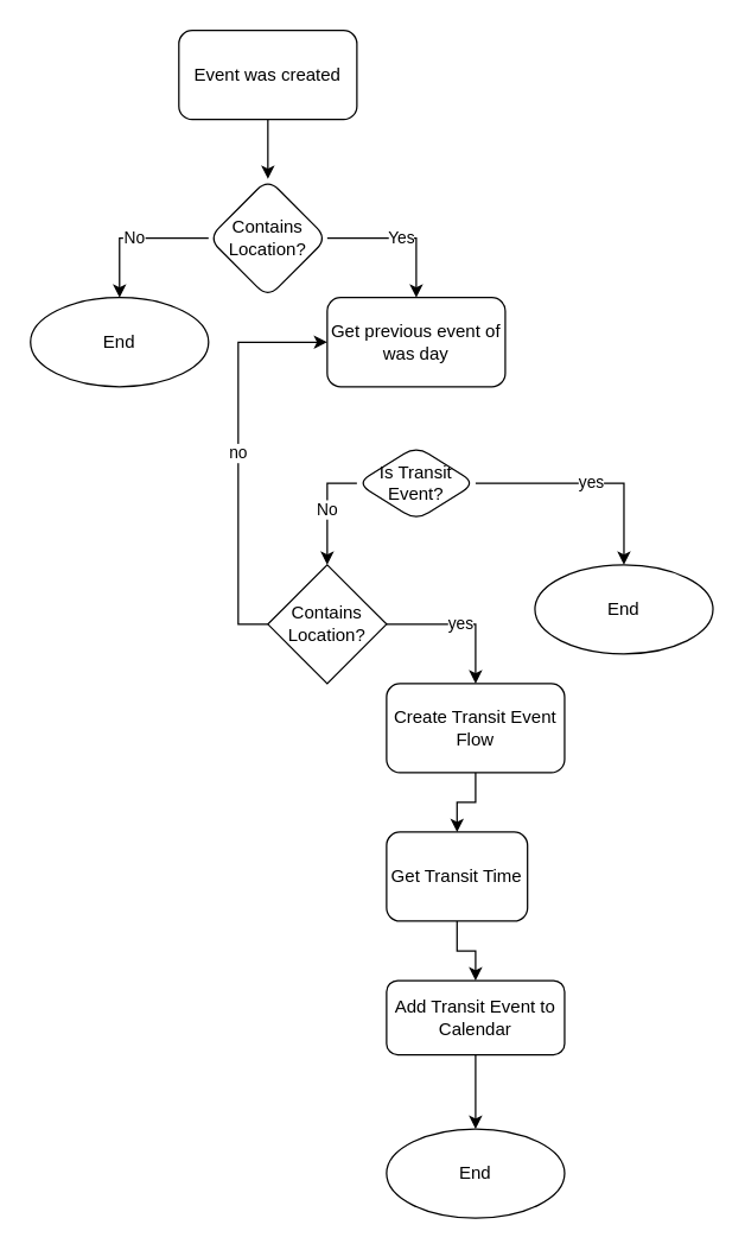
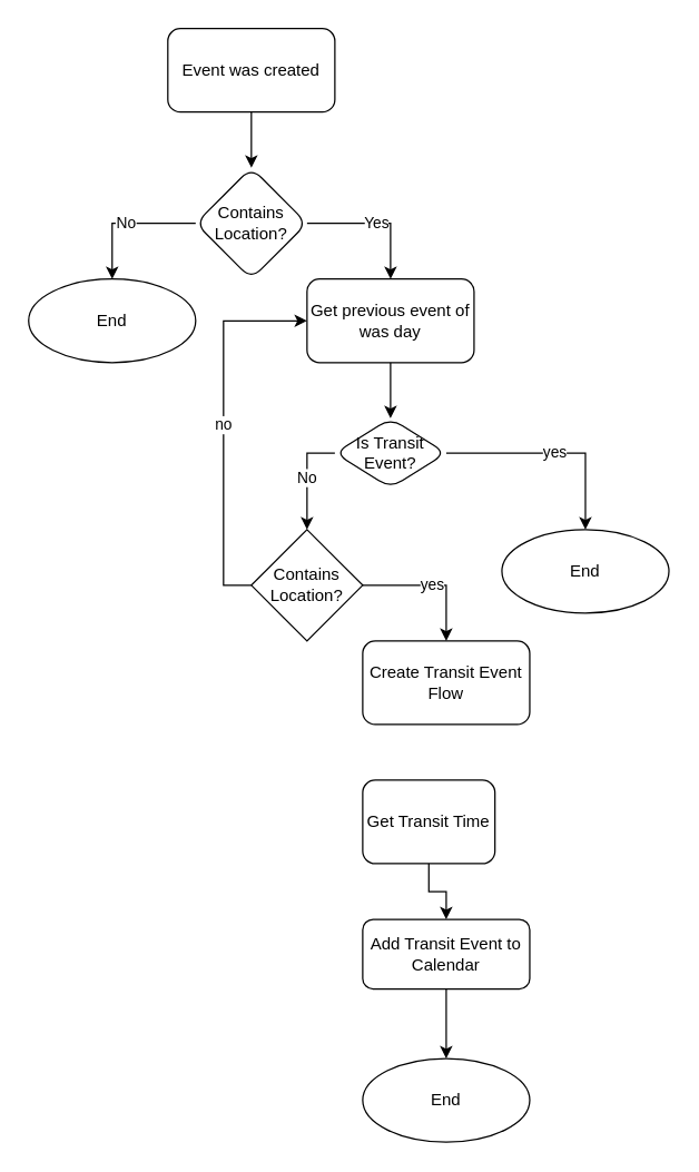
+ <mxCell id="11" value="" style="edgeStyle=orthogonalEdgeStyle;rounded=0;orthogonalLoop=1;jettySize=auto;html=1;" edge="1" parent="1" source="12" target="15"><mxGeometry relative="1" as="geometry" /></mxCell>
- <mxCell id="21" style="edgeStyle=orthogonalEdgeStyle;rounded=0;orthogonalLoop=1;jettySize=auto;html=1;entryX=0.5;entryY=0;entryDx=0;entryDy=0;" edge="1" parent="1" source="22" target="5"><mxGeometry relative="1" as="geometry" /></mxCell>
